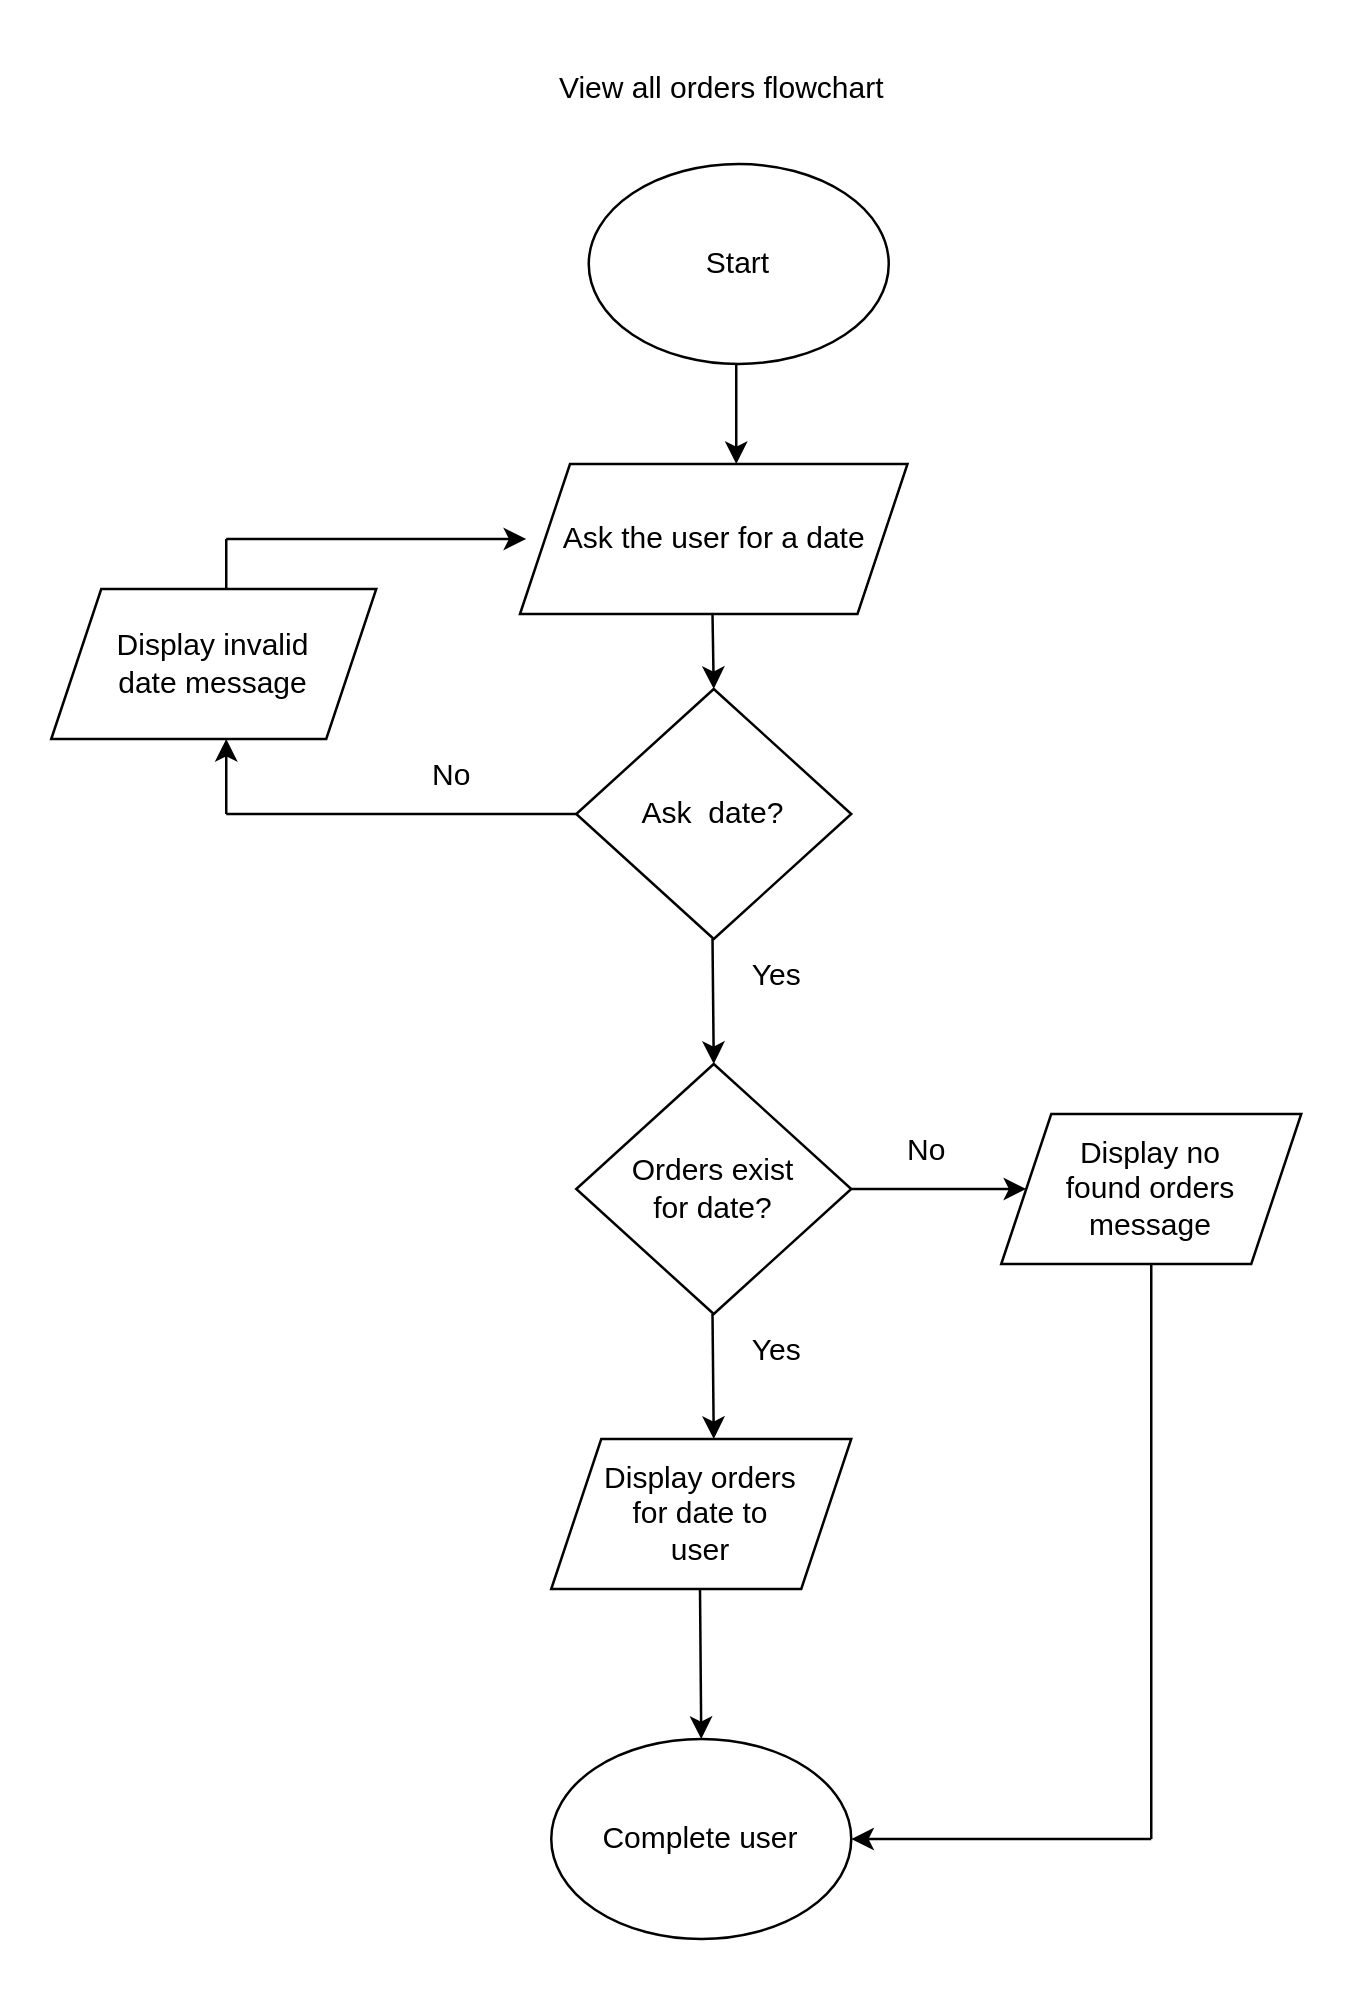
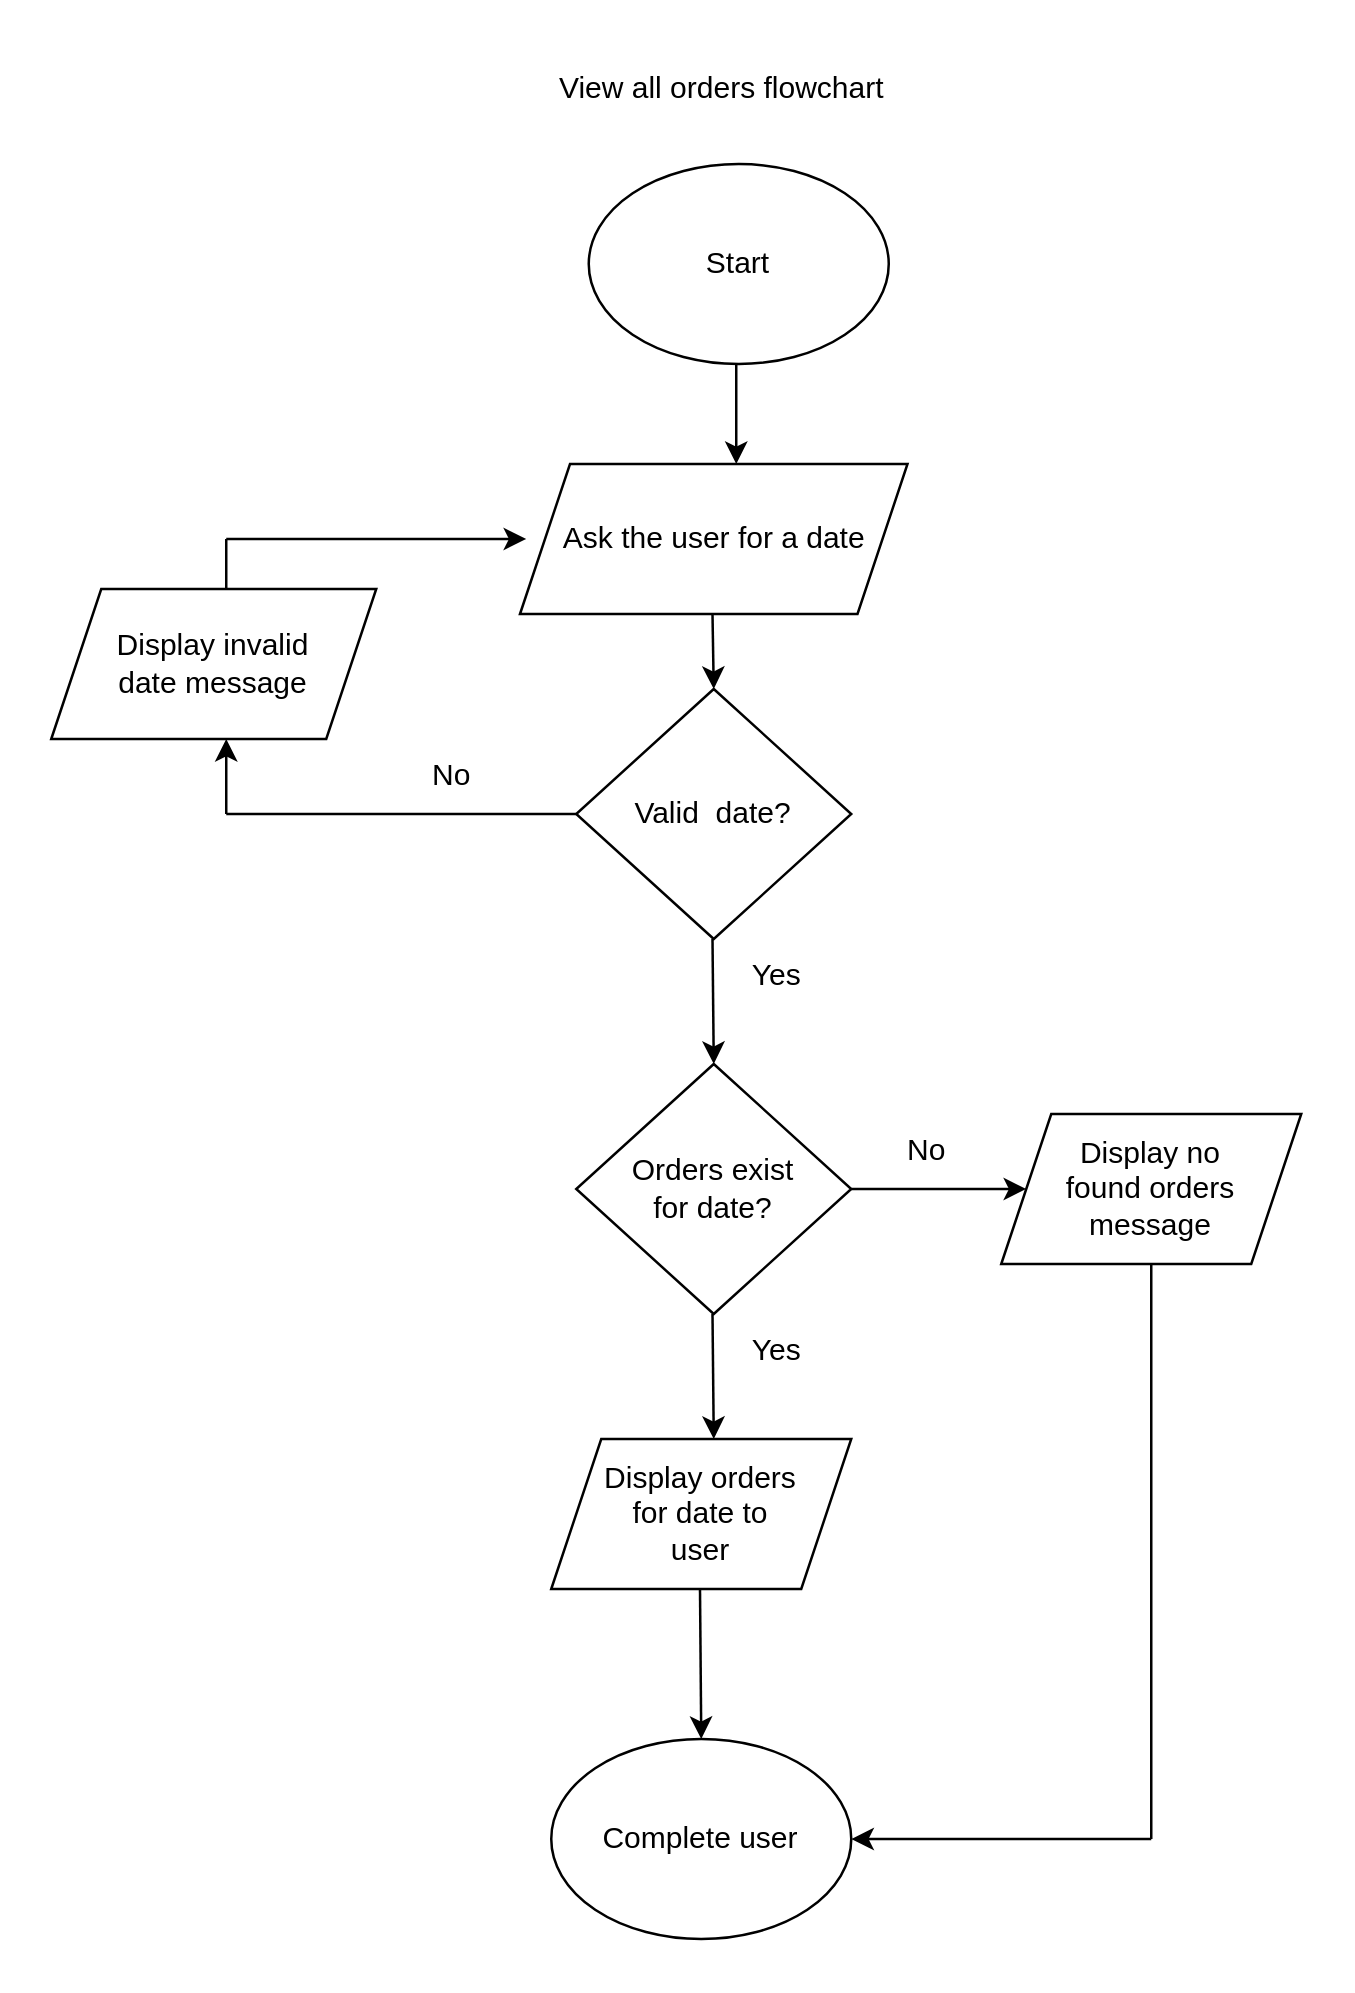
- <mxCell id="4" value="Ask&amp;nbsp; date?" style="rhombus;whiteSpace=wrap;html=1;" vertex="1" parent="1"><mxGeometry x="230" y="275" width="110" height="100" as="geometry" /></mxCell>
+ <mxCell id="4" value="Valid&amp;nbsp; date?" style="rhombus;whiteSpace=wrap;html=1;" vertex="1" parent="1"><mxGeometry x="230" y="275" width="110" height="100" as="geometry" /></mxCell>
